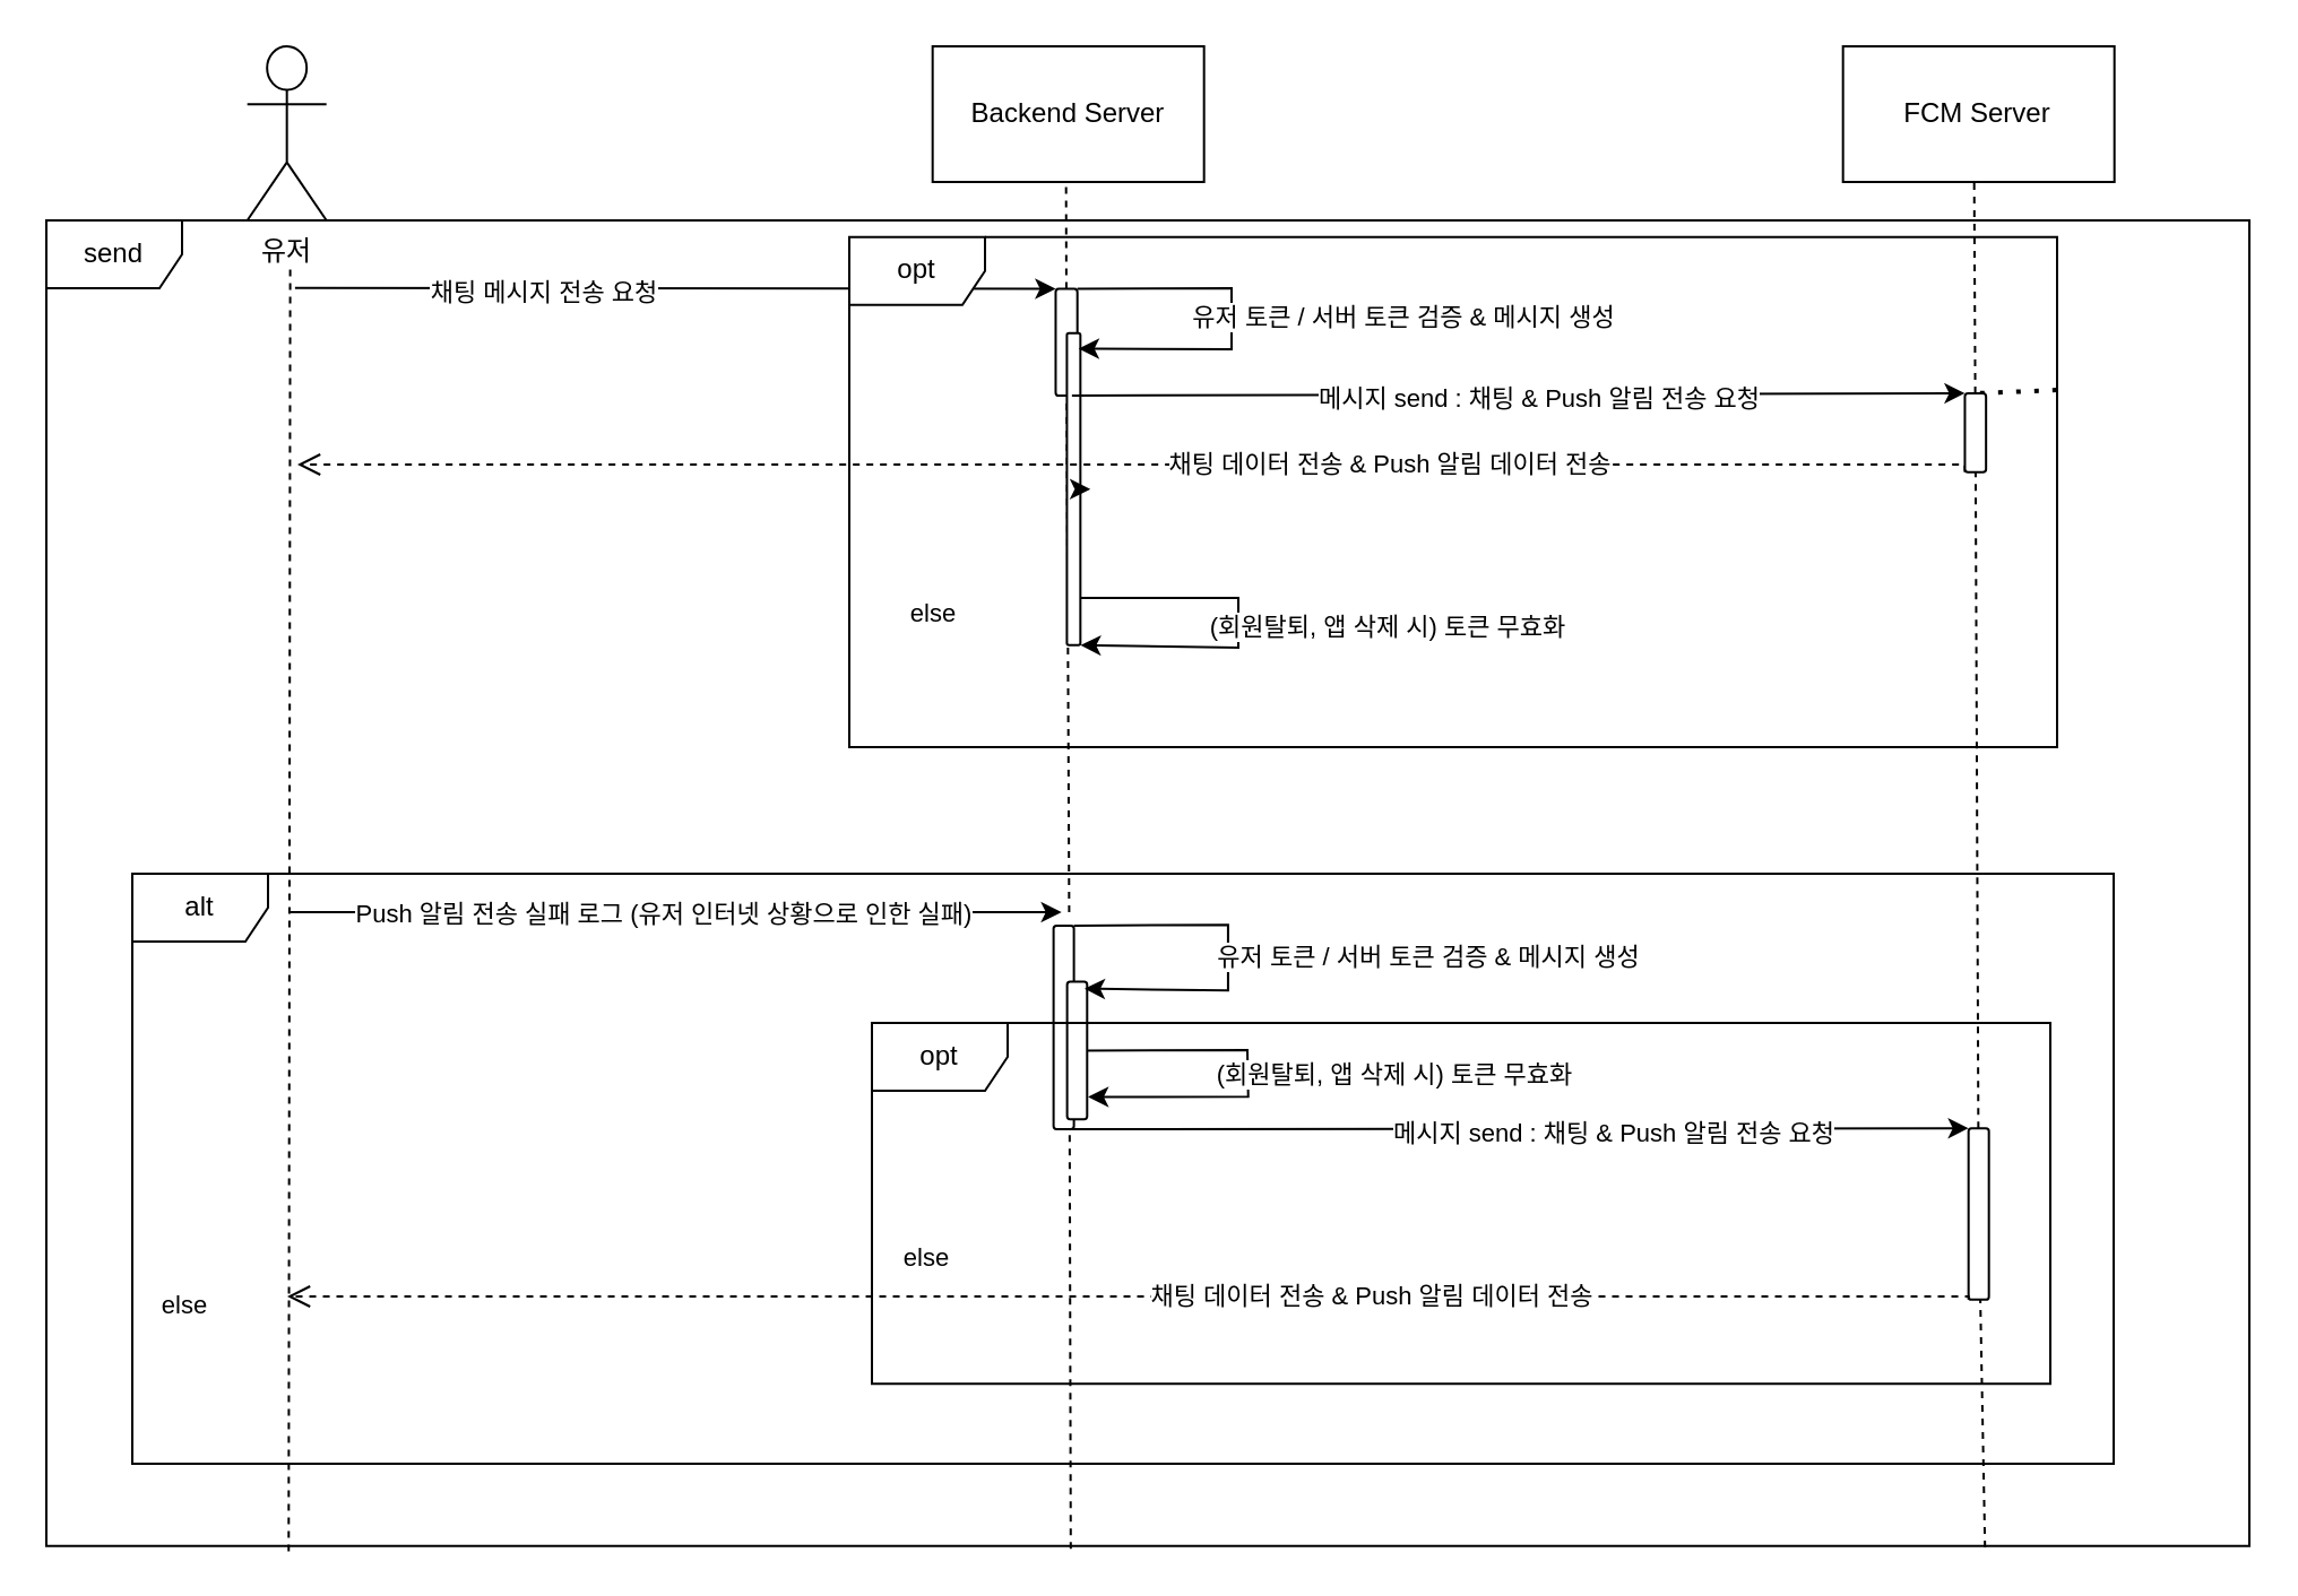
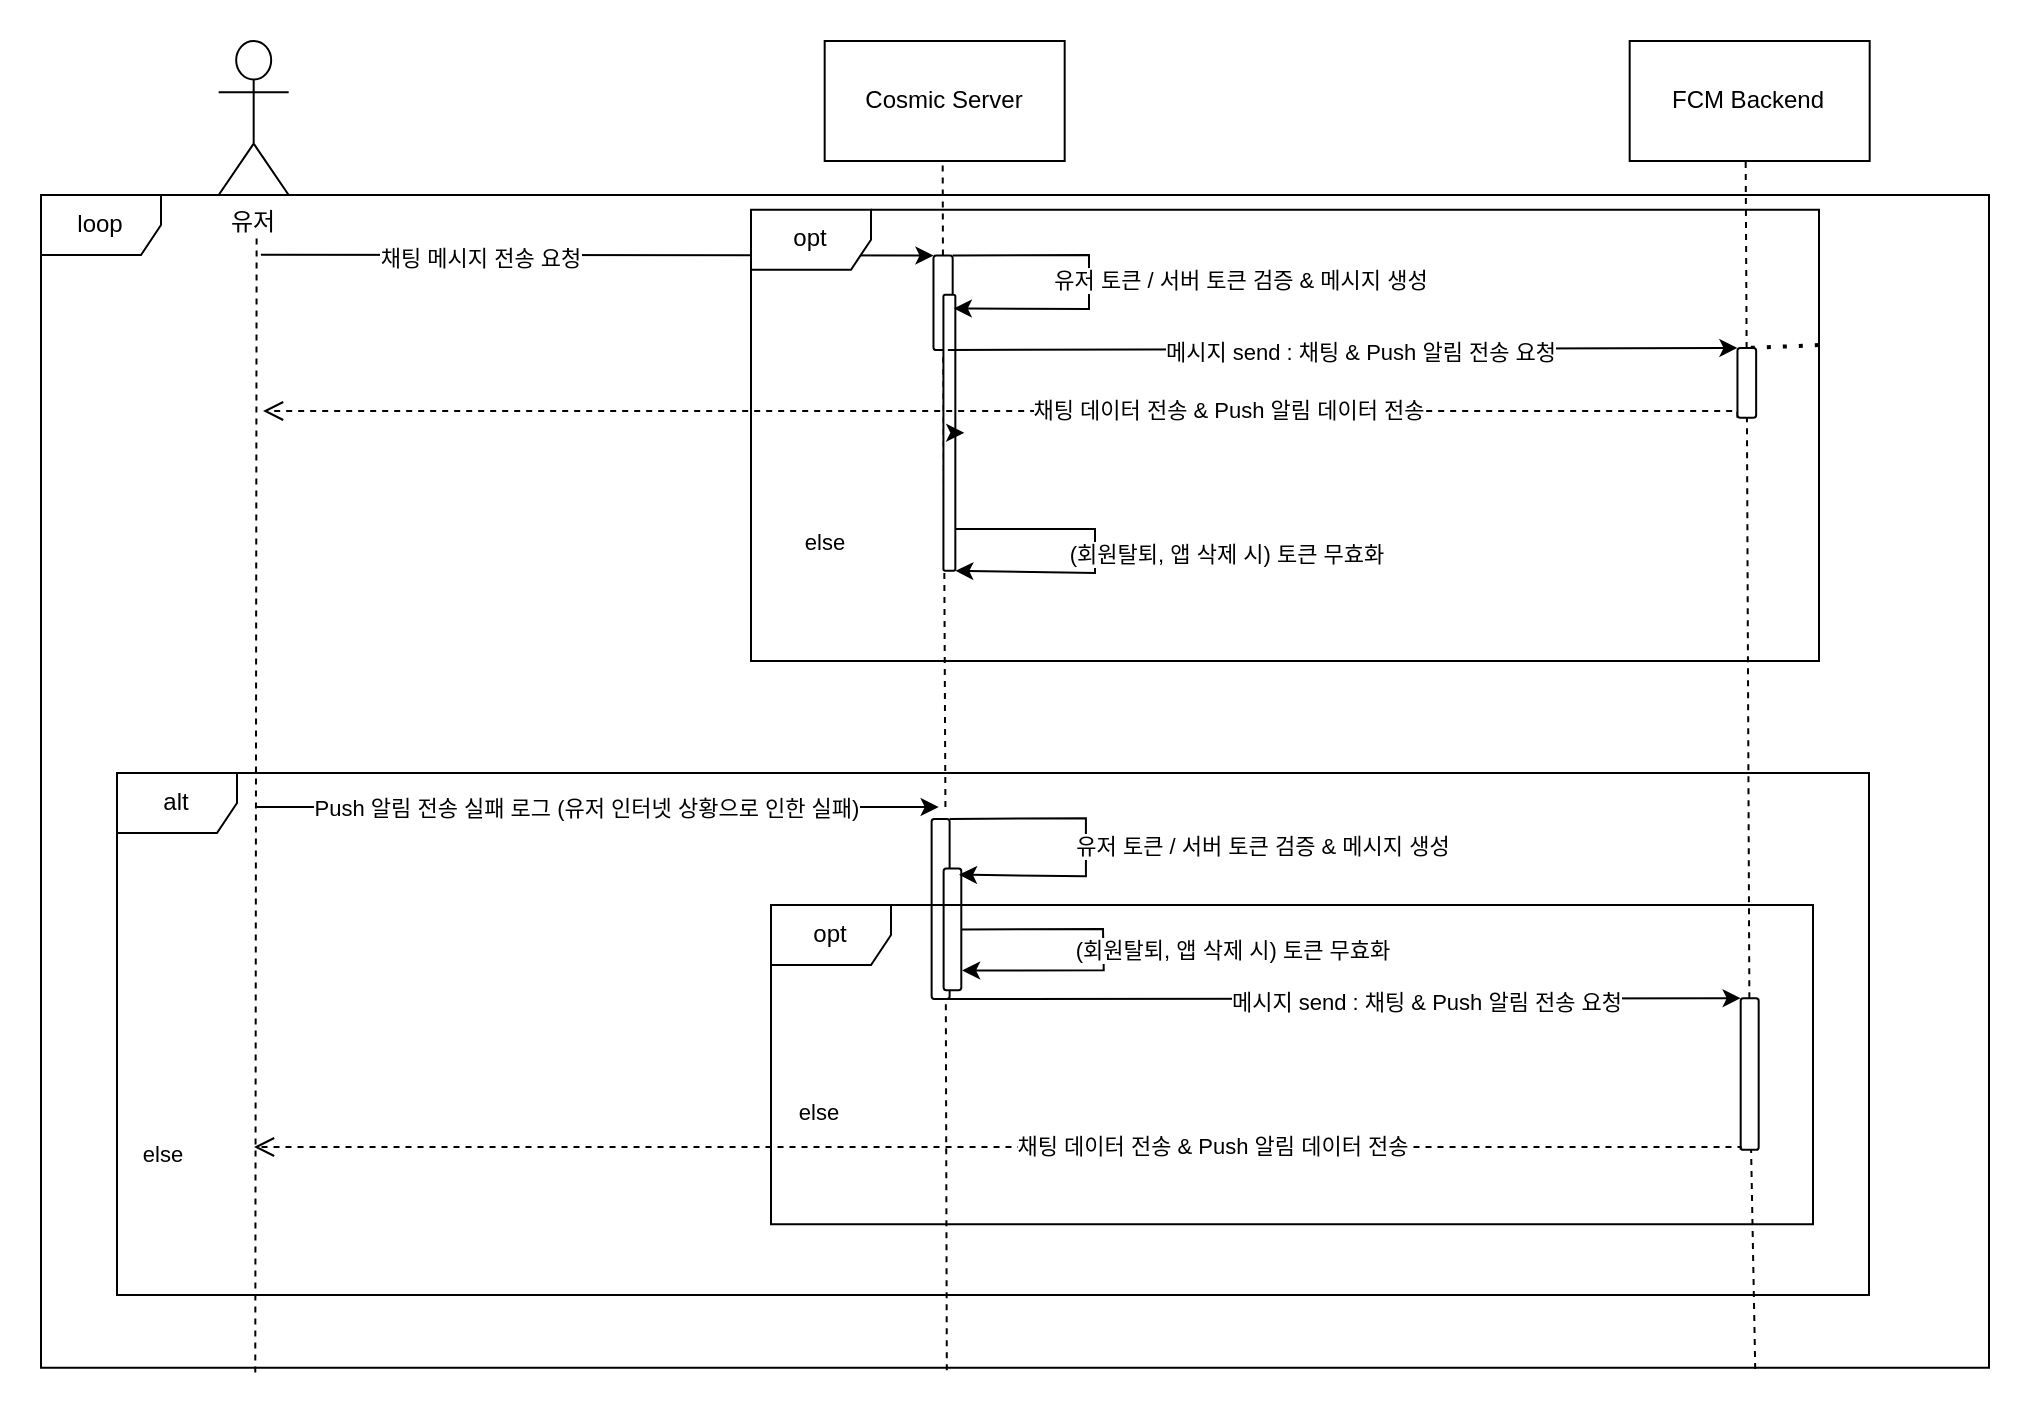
- <mxCell id="2" value="Backend Server" style="rounded=0;whiteSpace=wrap;html=1;" parent="1" vertex="1"><mxGeometry x="411.84" y="20" width="120" height="60" as="geometry" /></mxCell>
+ <mxCell id="2" value="Cosmic Server" style="rounded=0;whiteSpace=wrap;html=1;" parent="1" vertex="1"><mxGeometry x="411.84" y="20" width="120" height="60" as="geometry" /></mxCell>
- <mxCell id="3" value="FCM Server" style="rounded=0;whiteSpace=wrap;html=1;" parent="1" vertex="1"><mxGeometry x="814.34" y="20" width="120" height="60" as="geometry" /></mxCell>
+ <mxCell id="3" value="FCM Backend" style="rounded=0;whiteSpace=wrap;html=1;" parent="1" vertex="1"><mxGeometry x="814.34" y="20" width="120" height="60" as="geometry" /></mxCell>
- <mxCell id="28" value="send" style="shape=umlFrame;whiteSpace=wrap;html=1;pointerEvents=0;" parent="1" vertex="1"><mxGeometry x="20" y="97" width="974" height="586.42" as="geometry" /></mxCell>
+ <mxCell id="28" value="loop" style="shape=umlFrame;whiteSpace=wrap;html=1;pointerEvents=0;" parent="1" vertex="1"><mxGeometry x="20" y="97" width="974" height="586.42" as="geometry" /></mxCell>
